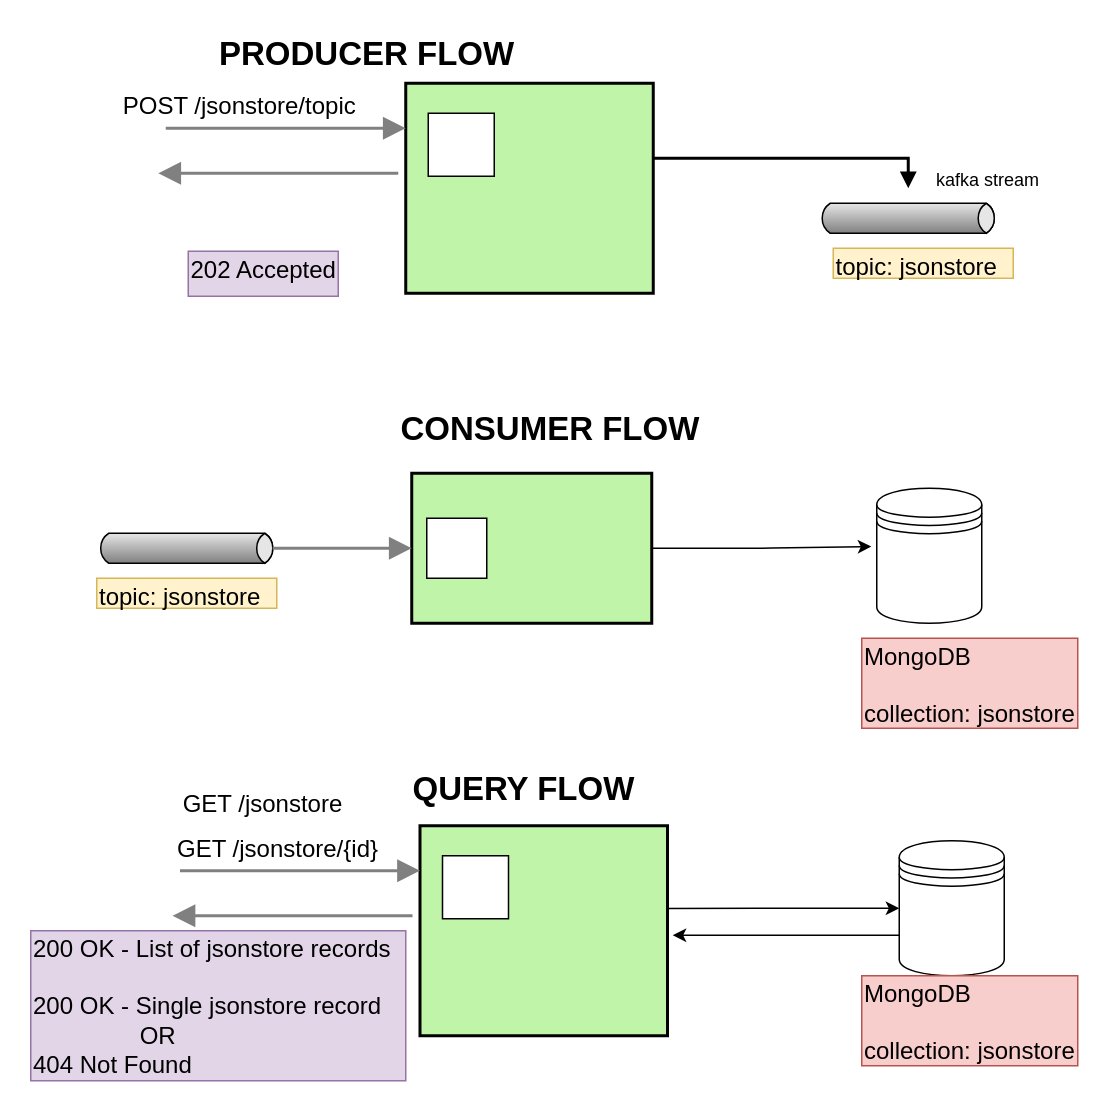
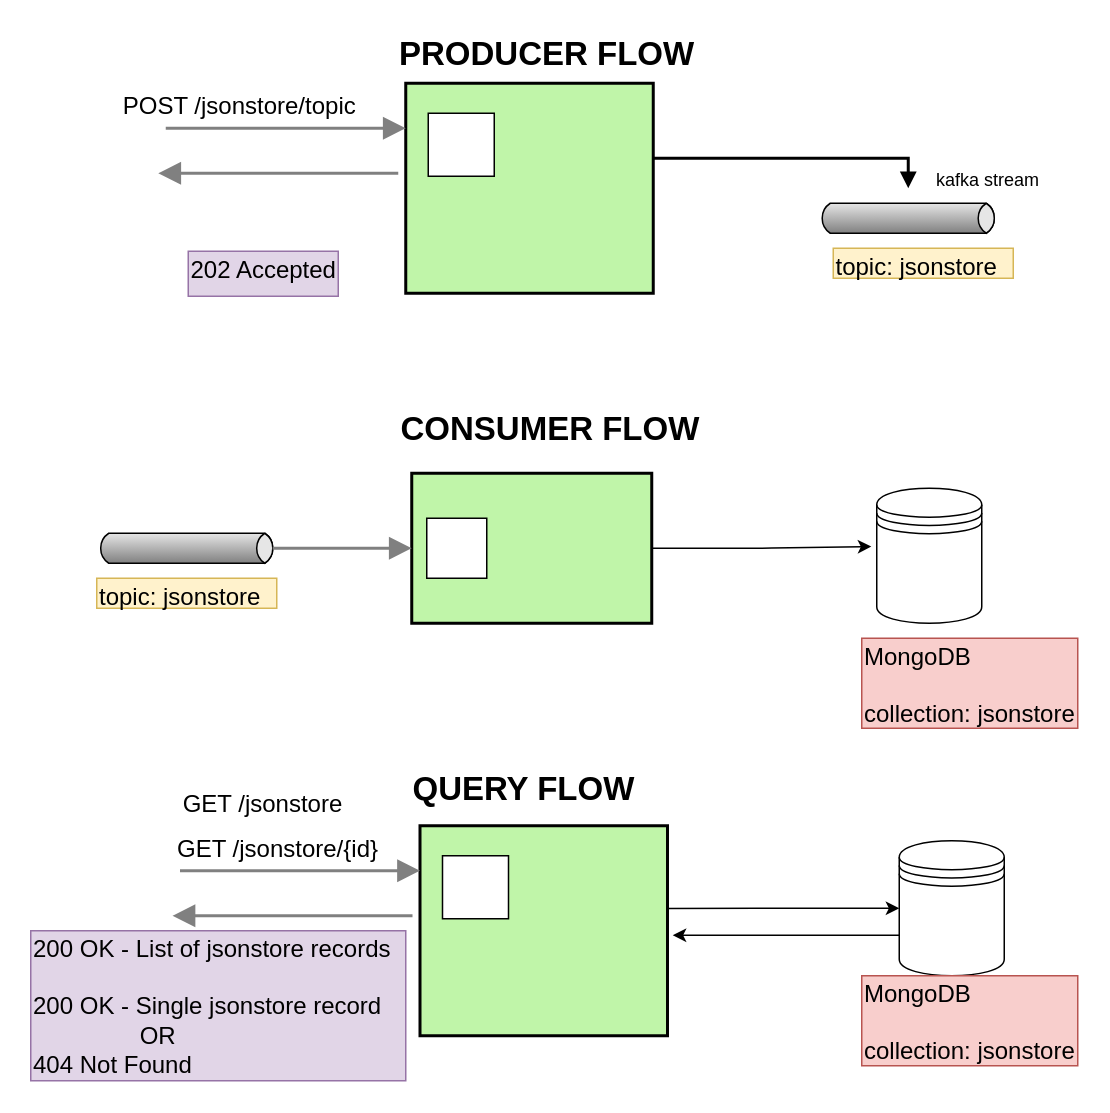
- <mxCell id="7" value="&lt;font style=&quot;font-size: 22px&quot;&gt;PRODUCER FLOW&lt;/font&gt;&lt;br&gt;" style="text;html=1;resizable=0;points=[];autosize=1;align=left;verticalAlign=top;spacingTop=-4;fontStyle=1" vertex="1" parent="1"><mxGeometry x="144" y="20" width="210" height="20" as="geometry" /></mxCell>
+ <mxCell id="7" value="&lt;font style=&quot;font-size: 22px&quot;&gt;PRODUCER FLOW&lt;/font&gt;&lt;br&gt;" style="text;html=1;resizable=0;points=[];autosize=1;align=left;verticalAlign=top;spacingTop=-4;fontStyle=1" vertex="1" parent="1"><mxGeometry x="264" y="20" width="210" height="20" as="geometry" /></mxCell>
